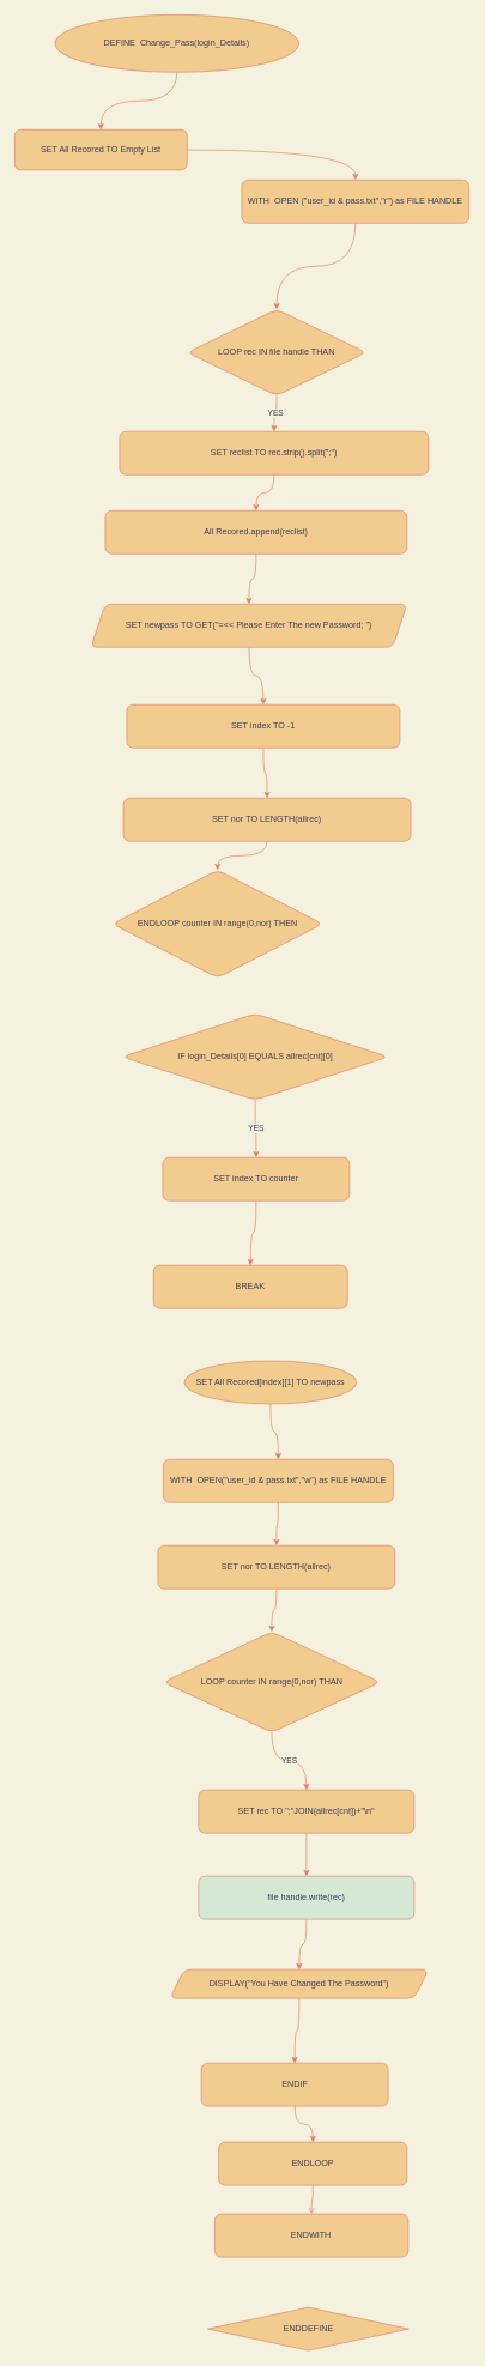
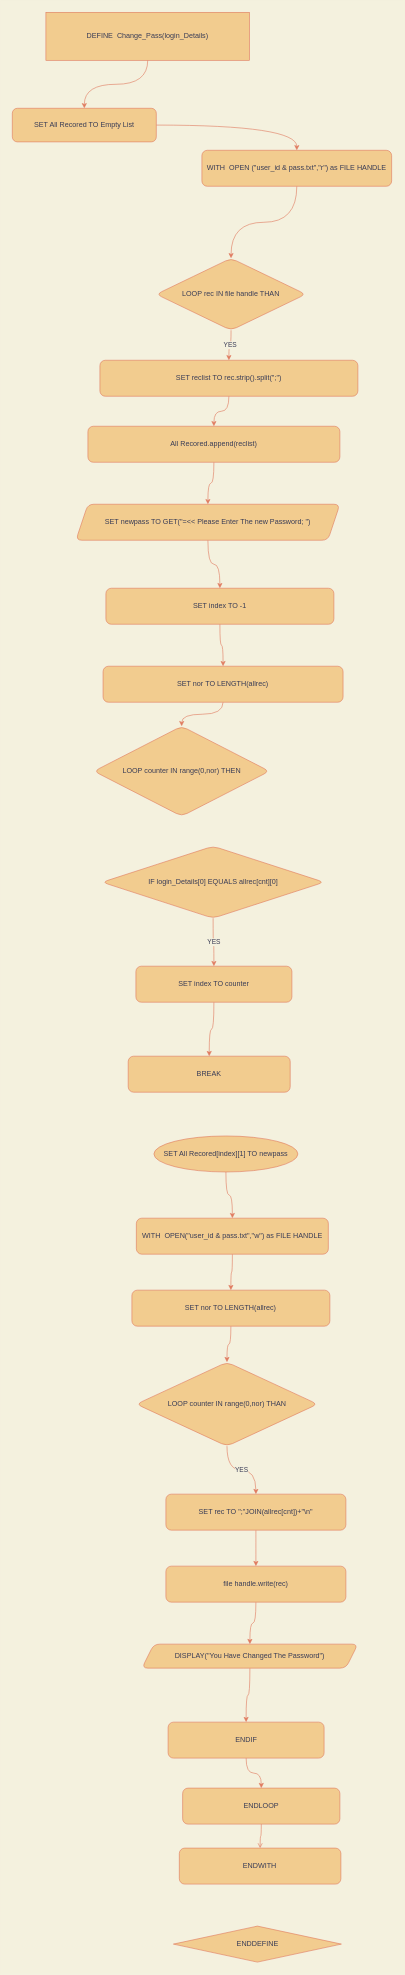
- <mxCell id="3" value="DEFINE&amp;nbsp; Change_Pass(login_Details)" style="ellipse;whiteSpace=wrap;html=1;fillColor=#F2CC8F;strokeColor=#E07A5F;fontColor=#393C56;rounded=1;" parent="1" vertex="1"><mxGeometry x="76" y="20" width="339.37" height="80" as="geometry" /></mxCell>
+ <mxCell id="3" value="DEFINE&amp;nbsp; Change_Pass(login_Details)" style="whiteSpace=wrap;html=1;fillColor=#F2CC8F;strokeColor=#E07A5F;fontColor=#393C56;rounded=0;" parent="1" vertex="1"><mxGeometry x="76" y="20" width="339.37" height="80" as="geometry" /></mxCell>
- <mxCell id="20" value="ENDLOOP counter IN range(0,nor) THEN" style="rhombus;whiteSpace=wrap;html=1;fillColor=#F2CC8F;strokeColor=#E07A5F;fontColor=#393C56;rounded=1;" parent="1" vertex="1"><mxGeometry x="156" y="1210" width="292.51" height="150" as="geometry" /></mxCell>
+ <mxCell id="20" value="LOOP counter IN range(0,nor) THEN" style="rhombus;whiteSpace=wrap;html=1;fillColor=#F2CC8F;strokeColor=#E07A5F;fontColor=#393C56;rounded=1;" parent="1" vertex="1"><mxGeometry x="156" y="1210" width="292.51" height="150" as="geometry" /></mxCell>
- <mxCell id="38" value="file handle.write(rec)" style="whiteSpace=wrap;html=1;fillColor=#d5e8d4;strokeColor=#E07A5F;fontColor=#393C56;rounded=1;" parent="1" vertex="1"><mxGeometry x="276" y="2610" width="300" height="60" as="geometry" /></mxCell>
+ <mxCell id="38" value="file handle.write(rec)" style="whiteSpace=wrap;html=1;fillColor=#F2CC8F;strokeColor=#E07A5F;fontColor=#393C56;rounded=1;" parent="1" vertex="1"><mxGeometry x="276" y="2610" width="300" height="60" as="geometry" /></mxCell>
